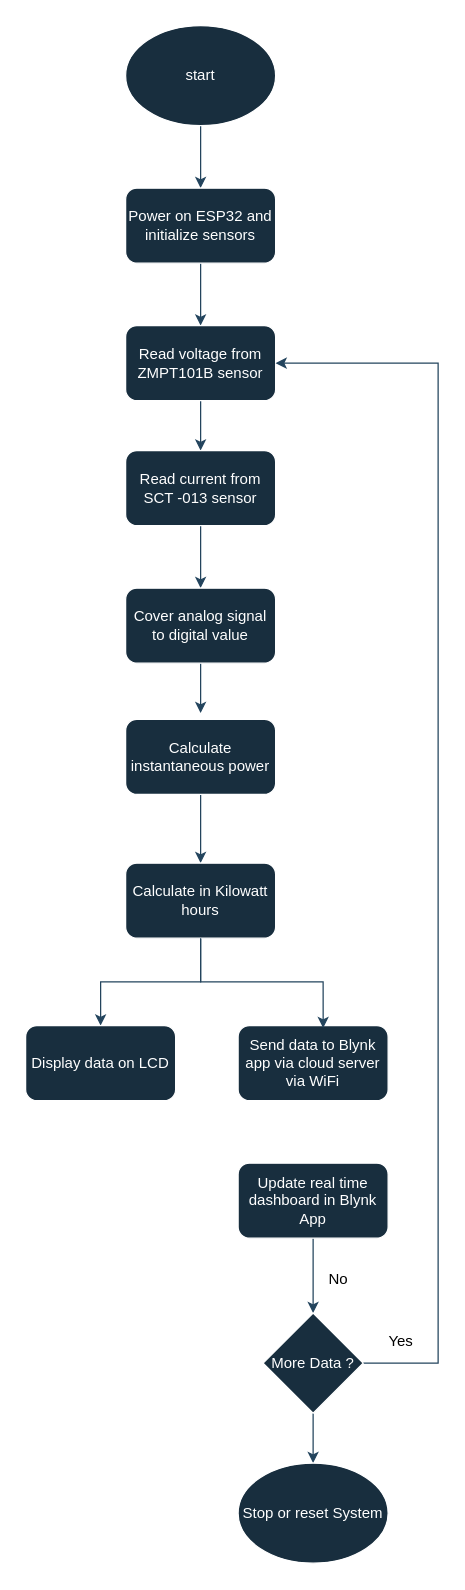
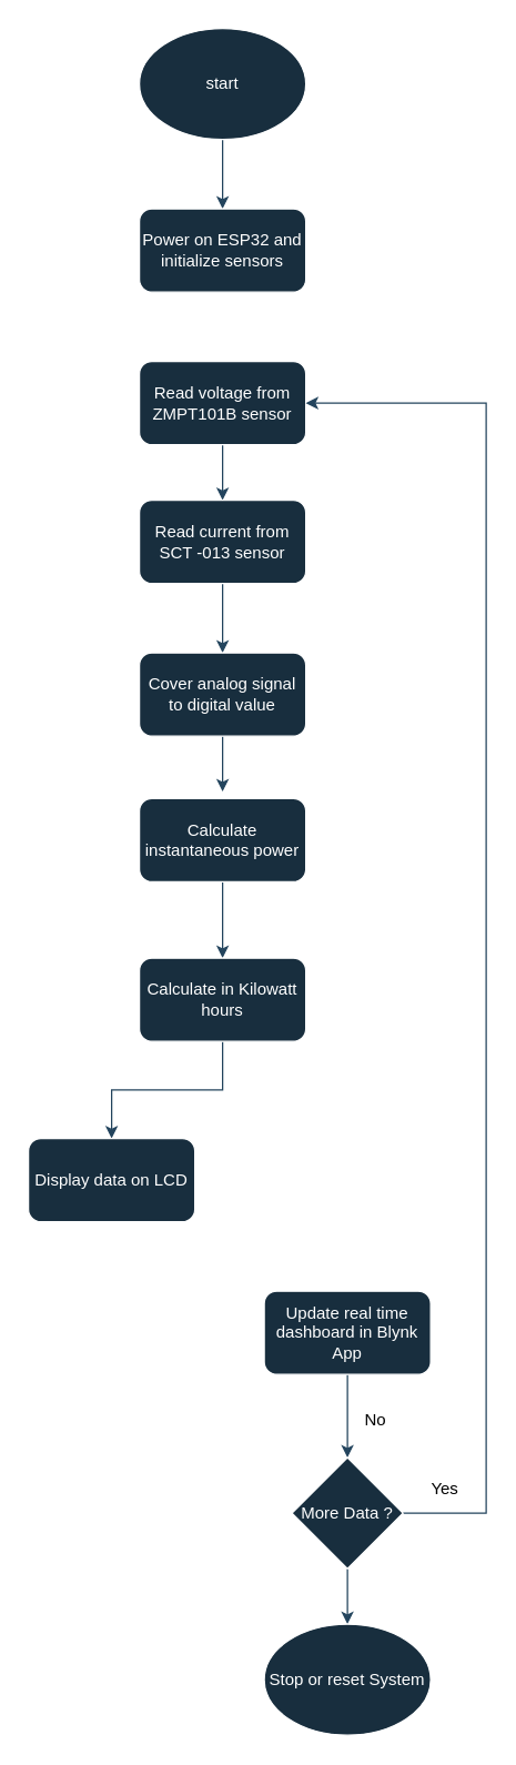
- <mxCell id="4" style="edgeStyle=orthogonalEdgeStyle;rounded=0;orthogonalLoop=1;jettySize=auto;html=1;entryX=0.5;entryY=0;entryDx=0;entryDy=0;labelBackgroundColor=none;fontColor=default;strokeColor=#23445D;" edge="1" parent="1" source="5" target="7"><mxGeometry relative="1" as="geometry" /></mxCell>
- <mxCell id="24" style="edgeStyle=orthogonalEdgeStyle;rounded=0;orthogonalLoop=1;jettySize=auto;html=1;exitX=0.5;exitY=1;exitDx=0;exitDy=0;entryX=0.567;entryY=0.033;entryDx=0;entryDy=0;entryPerimeter=0;labelBackgroundColor=none;fontColor=default;strokeColor=#23445D;" edge="1" parent="1" source="15" target="17"><mxGeometry relative="1" as="geometry" /></mxCell>
- <mxCell id="17" value="Send data to Blynk app via cloud server via WiFi" style="rounded=1;whiteSpace=wrap;html=1;labelBackgroundColor=none;fillColor=#182E3E;strokeColor=#FFFFFF;fontColor=#FFFFFF;" vertex="1" parent="1"><mxGeometry x="190" y="820" width="120" height="60" as="geometry" /></mxCell>
